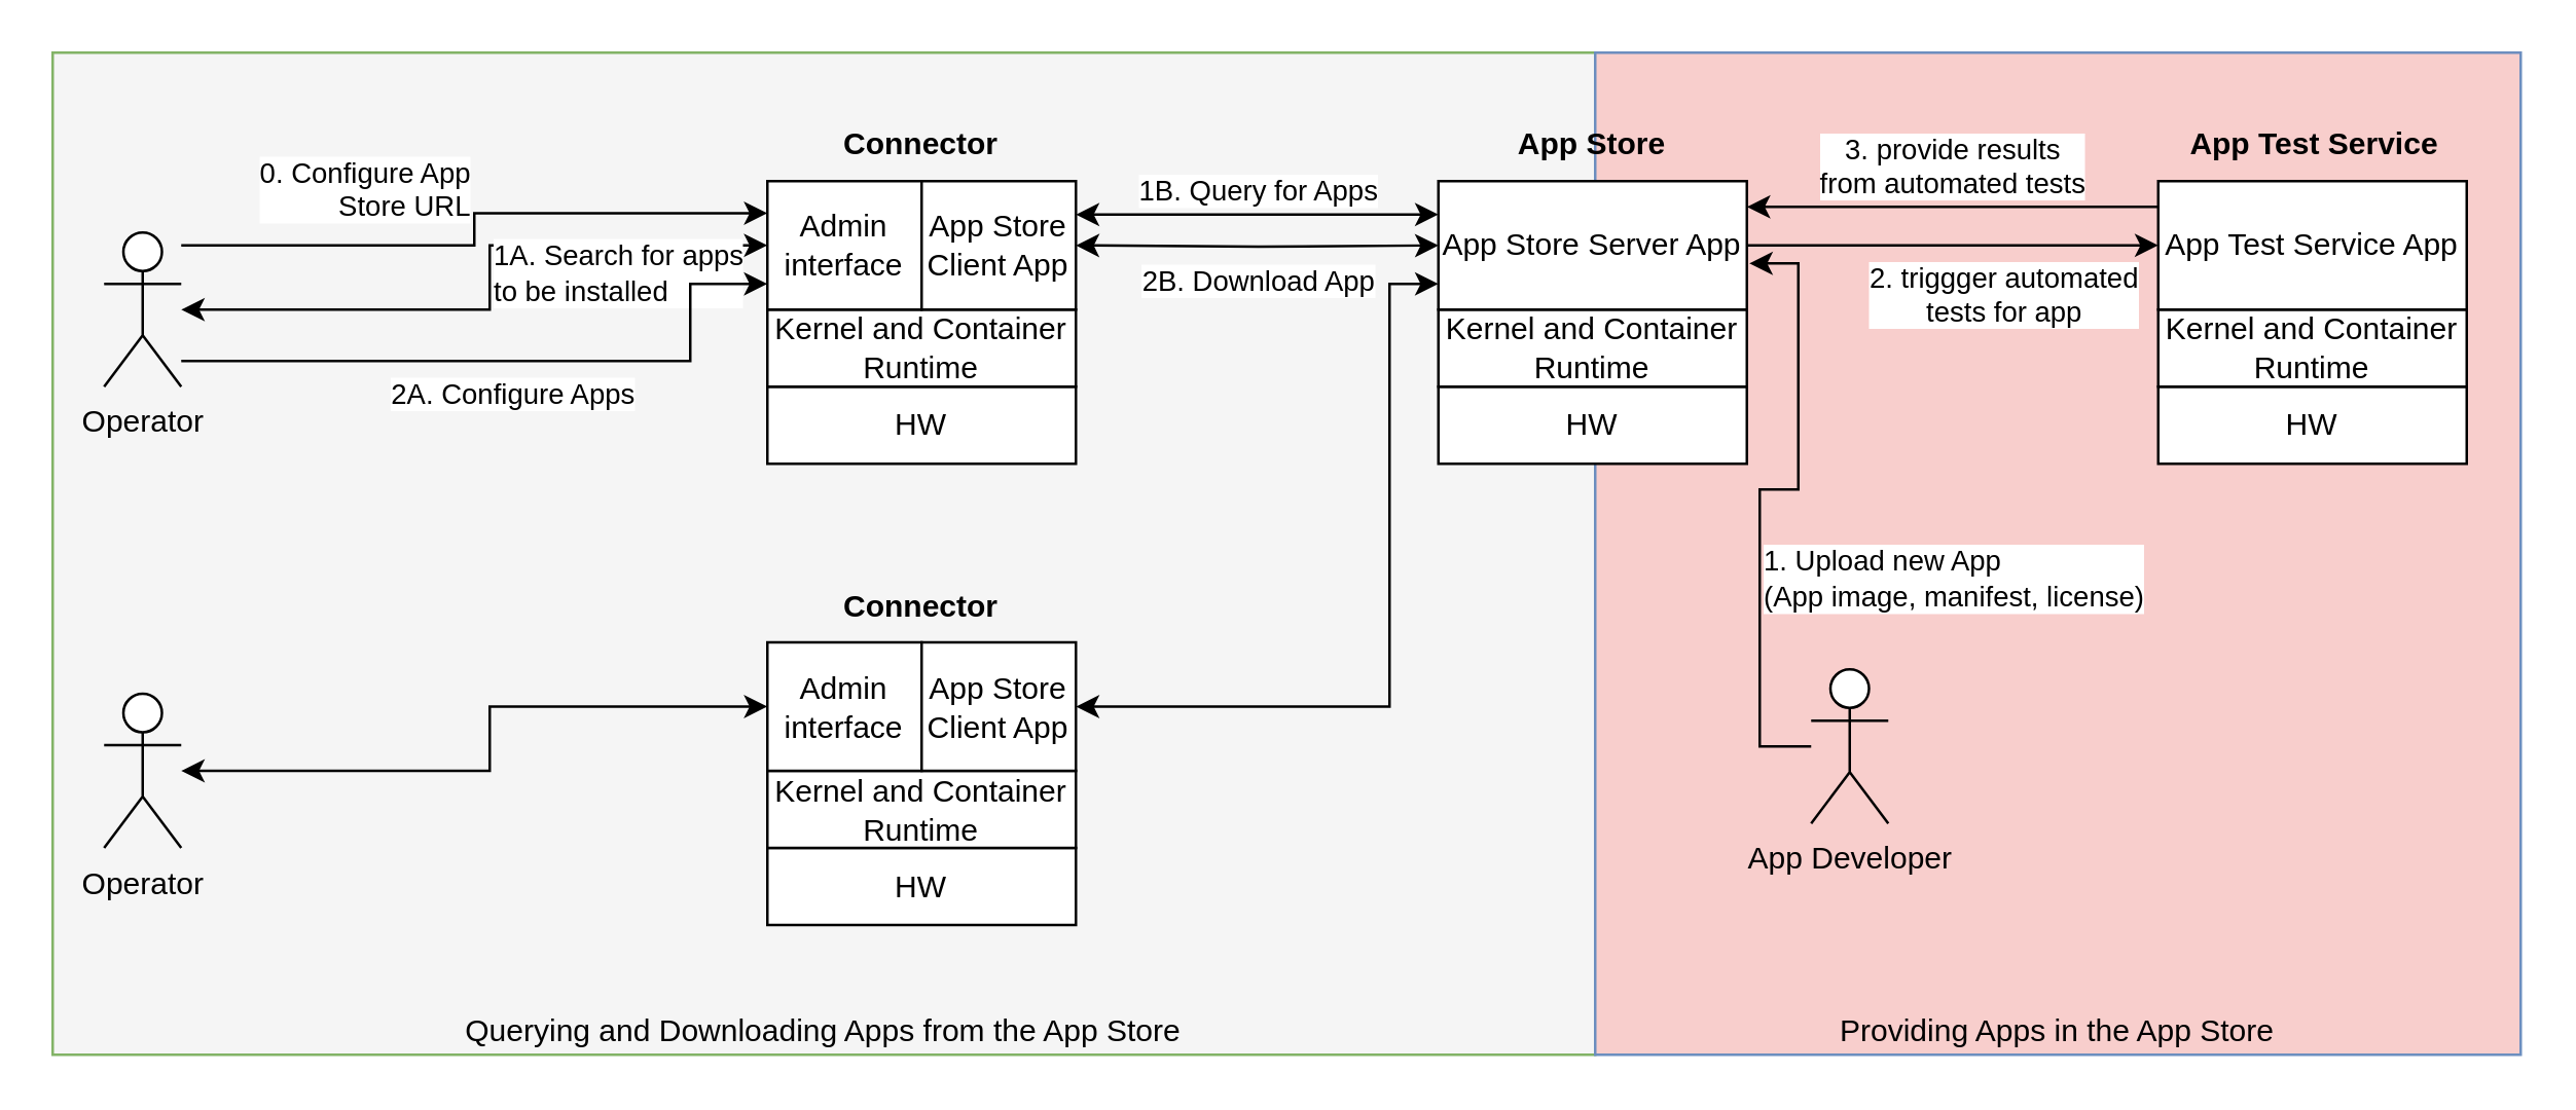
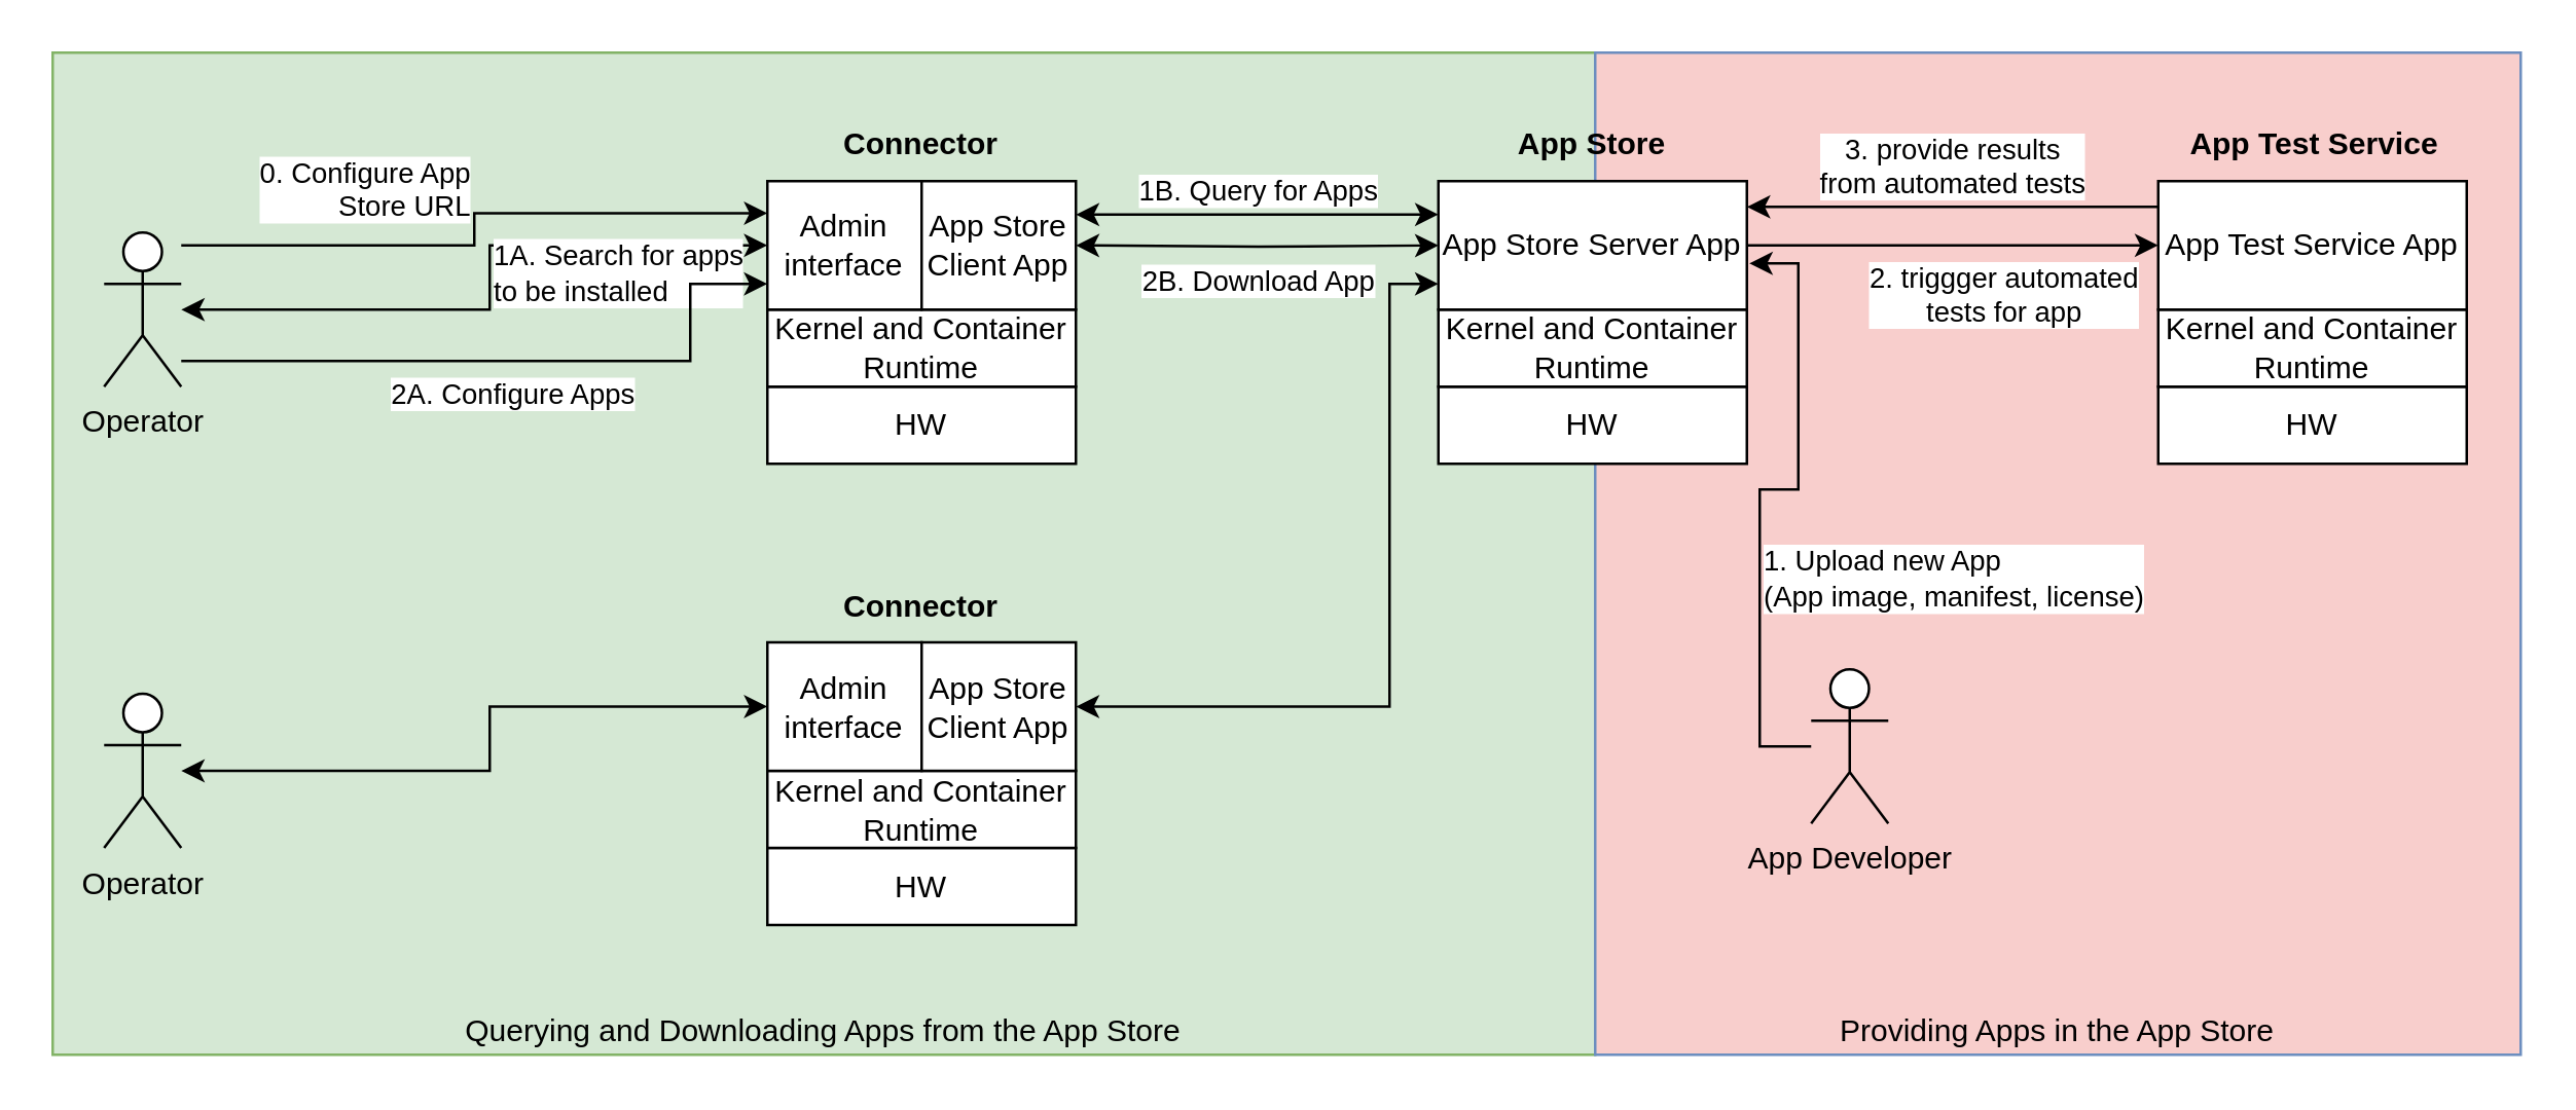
- <mxCell id="2" value="Querying and Downloading Apps from the App Store" style="rounded=0;whiteSpace=wrap;html=1;verticalAlign=bottom;fillColor=#f5f5f5;strokeColor=#82b366;" vertex="1" parent="1"><mxGeometry x="20" y="20" width="600" height="390" as="geometry" /></mxCell>
+ <mxCell id="2" value="Querying and Downloading Apps from the App Store" style="rounded=0;whiteSpace=wrap;html=1;verticalAlign=bottom;fillColor=#d5e8d4;strokeColor=#82b366;" vertex="1" parent="1"><mxGeometry x="20" y="20" width="600" height="390" as="geometry" /></mxCell>
